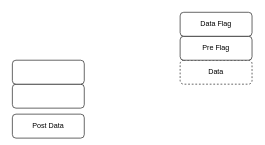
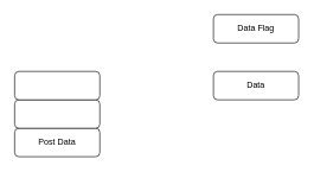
- <mxCell id="3" value="Pre Flag" style="rounded=1;whiteSpace=wrap;html=1;" vertex="1" parent="1"><mxGeometry x="300" y="60" width="120" height="40" as="geometry" /></mxCell>
- <mxCell id="2" value="Data" style="rounded=1;whiteSpace=wrap;html=1;dashed=1;" vertex="1" parent="1"><mxGeometry x="300" y="100" width="120" height="40" as="geometry" /></mxCell>
+ <mxCell id="2" value="Data" style="rounded=1;whiteSpace=wrap;html=1;" vertex="1" parent="1"><mxGeometry x="300" y="100" width="120" height="40" as="geometry" /></mxCell>
- <mxCell id="5" value="Post Data" style="rounded=1;whiteSpace=wrap;html=1;" vertex="1" parent="1"><mxGeometry x="20" y="190" width="120" height="40" as="geometry" /></mxCell>
+ <mxCell id="5" value="Post Data" style="rounded=1;whiteSpace=wrap;html=1;" vertex="1" parent="1"><mxGeometry x="20" y="180" width="120" height="40" as="geometry" /></mxCell>
